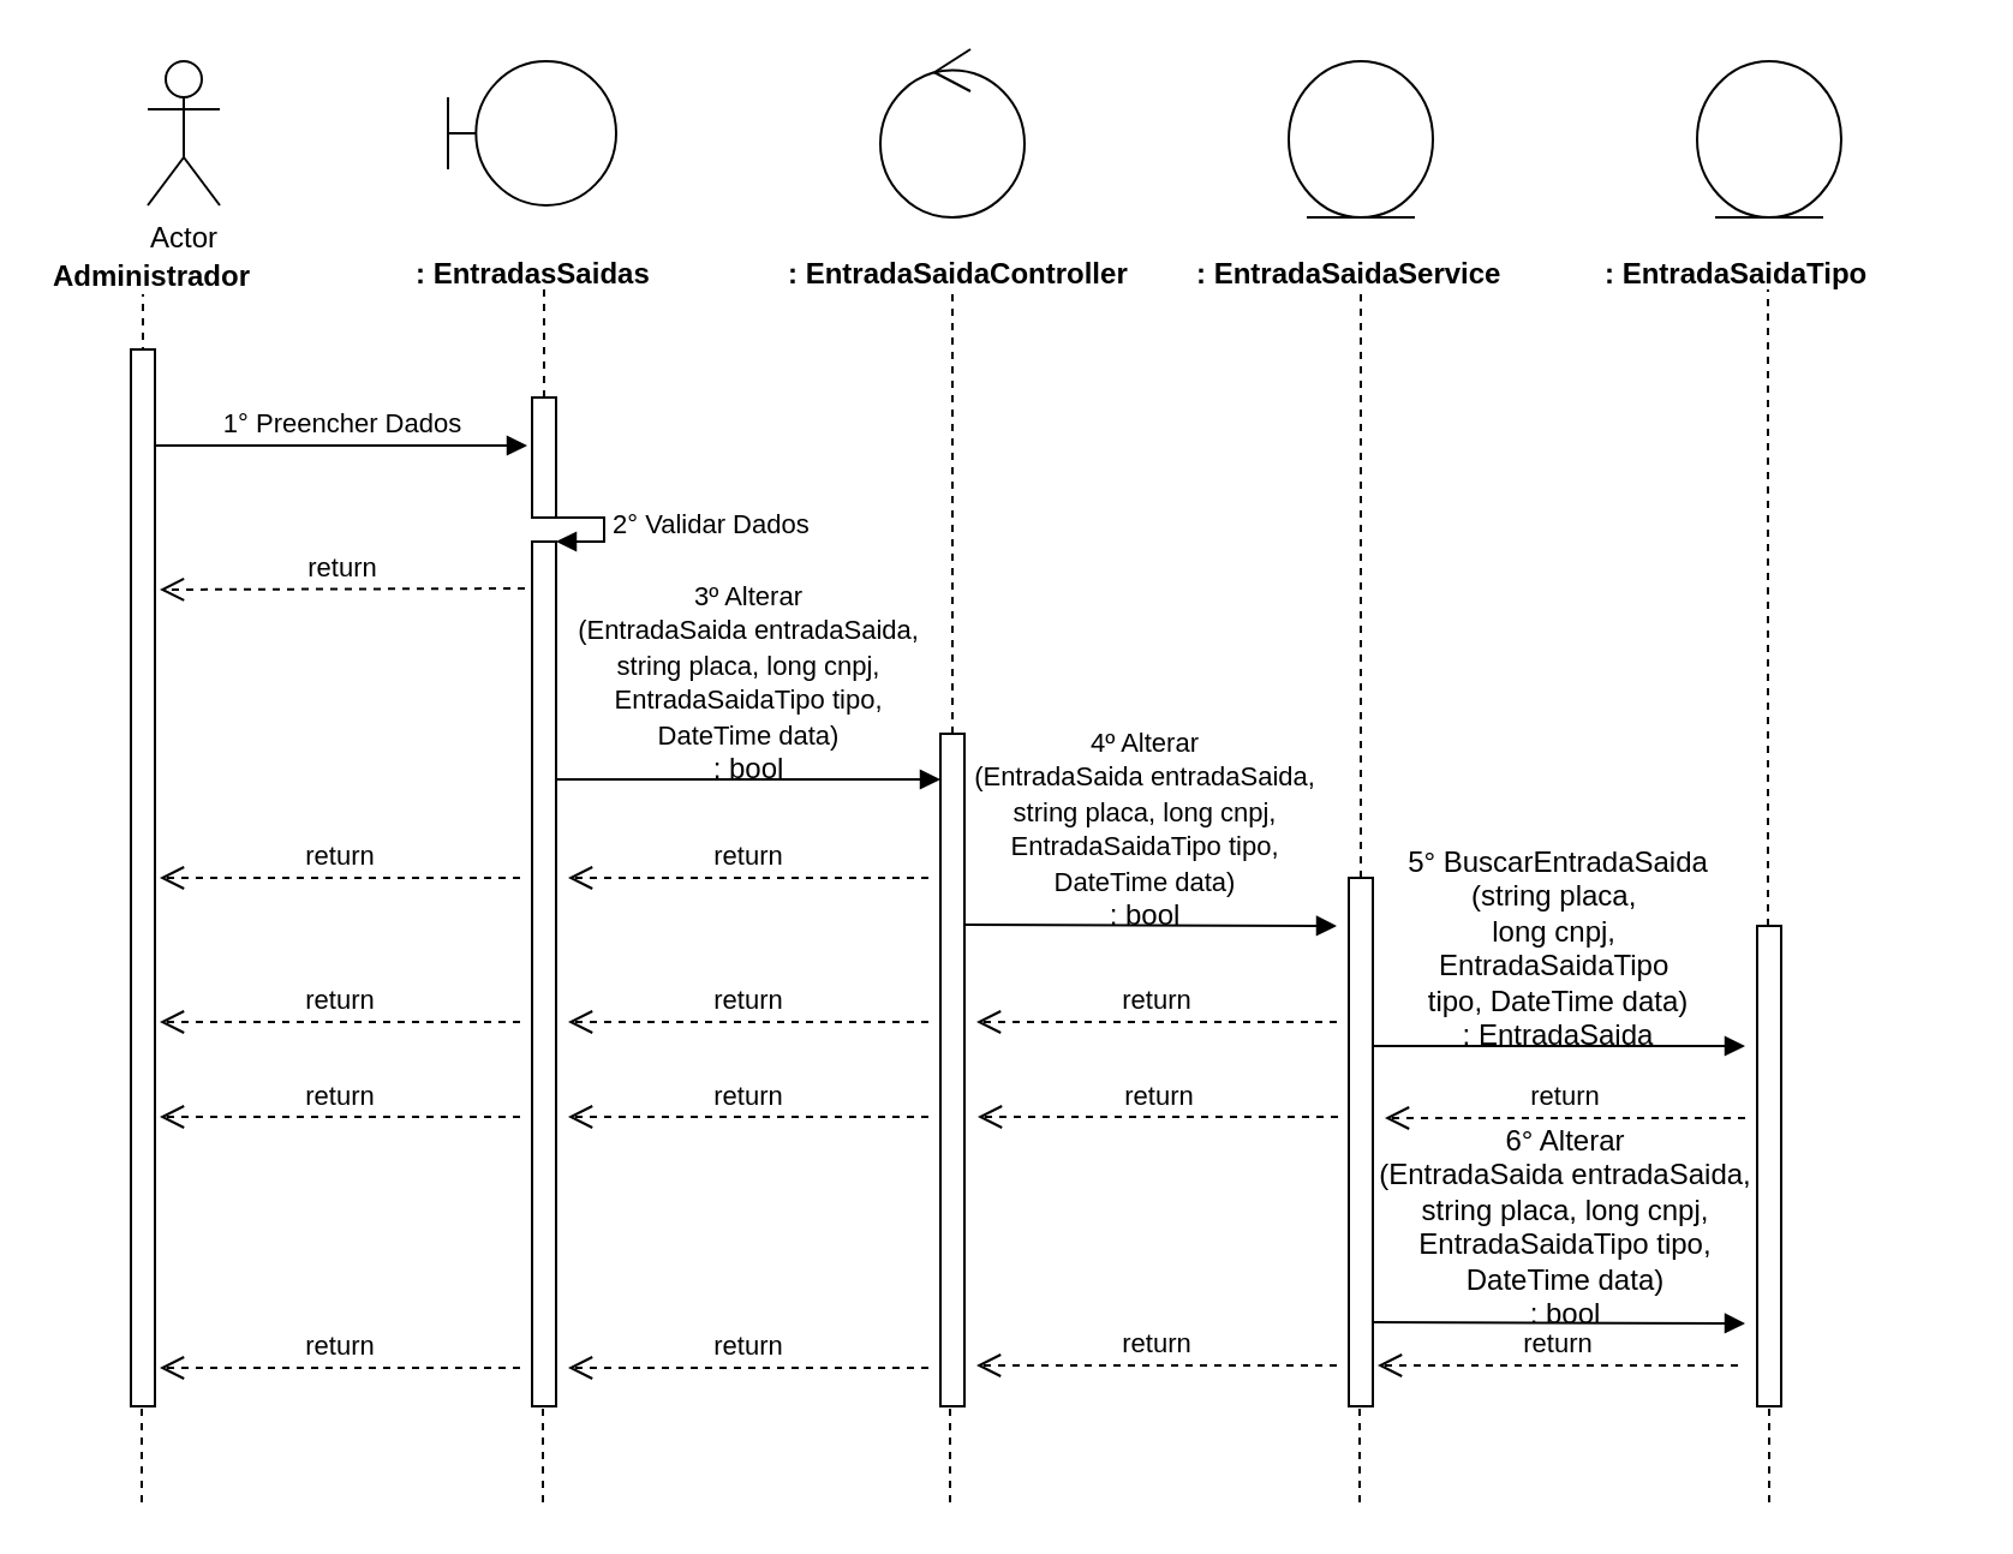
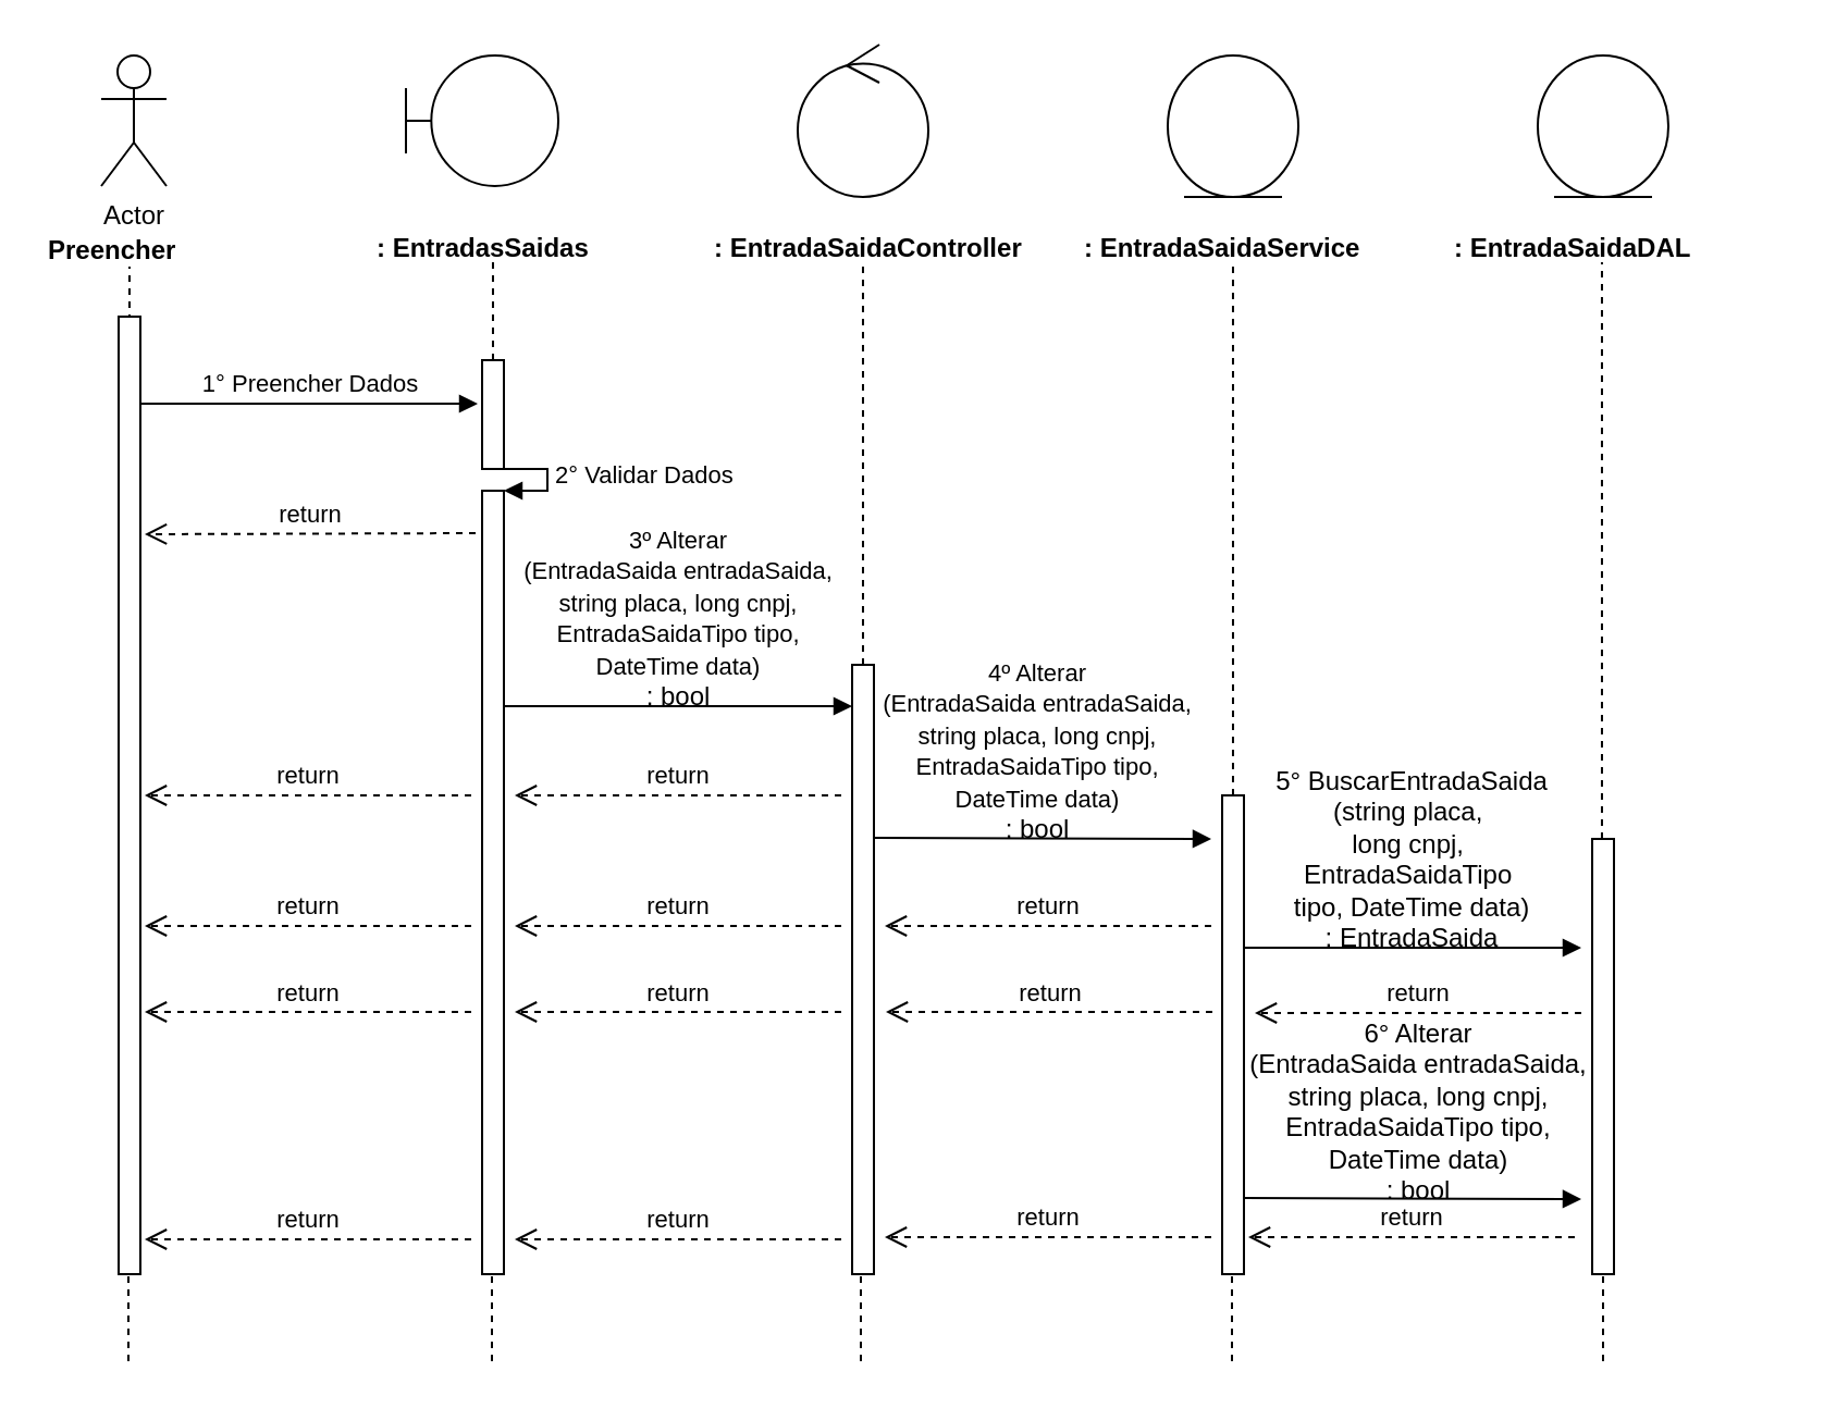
- <mxCell id="2" value="Actor" style="shape=umlActor;verticalLabelPosition=bottom;labelBackgroundColor=#ffffff;verticalAlign=top;html=1;" parent="1" vertex="1"><mxGeometry x="61" y="25" width="30" height="60" as="geometry" /></mxCell>
+ <mxCell id="2" value="Actor" style="shape=umlActor;verticalLabelPosition=bottom;labelBackgroundColor=#ffffff;verticalAlign=top;html=1;" parent="1" vertex="1"><mxGeometry x="46" y="25" width="30" height="60" as="geometry" /></mxCell>
- <mxCell id="14" value="&lt;b&gt;: EntradaSaidaTipo&lt;/b&gt;" style="text;html=1;" parent="1" vertex="1"><mxGeometry x="666" y="100" width="150" height="30" as="geometry" /></mxCell>
+ <mxCell id="14" value="&lt;b&gt;: EntradaSaidaDAL&lt;/b&gt;" style="text;html=1;" parent="1" vertex="1"><mxGeometry x="666" y="100" width="150" height="30" as="geometry" /></mxCell>
- <mxCell id="3" value="&lt;b&gt;Administrador&lt;/b&gt;" style="text;html=1;resizable=0;points=[];autosize=1;align=left;verticalAlign=top;spacingTop=-4;" parent="1" vertex="1"><mxGeometry x="20" y="105" width="100" height="20" as="geometry" /></mxCell>
+ <mxCell id="3" value="&lt;b&gt;Preencher&lt;/b&gt;" style="text;html=1;resizable=0;points=[];autosize=1;align=left;verticalAlign=top;spacingTop=-4;" parent="1" vertex="1"><mxGeometry x="20" y="105" width="100" height="20" as="geometry" /></mxCell>
